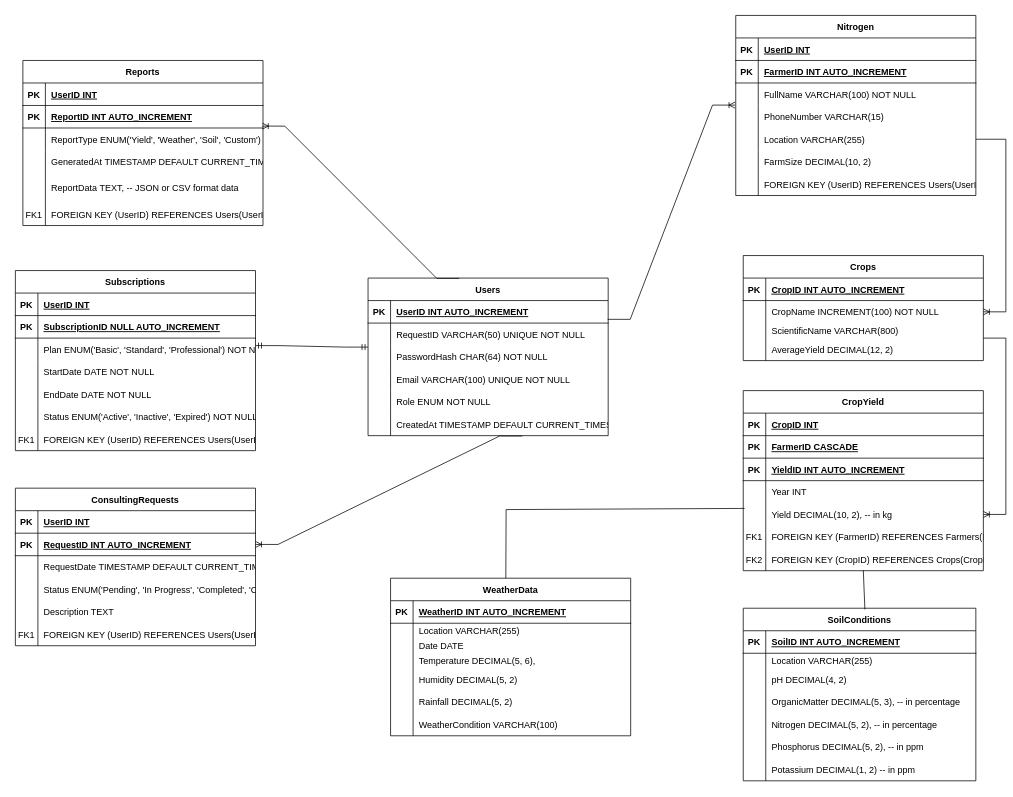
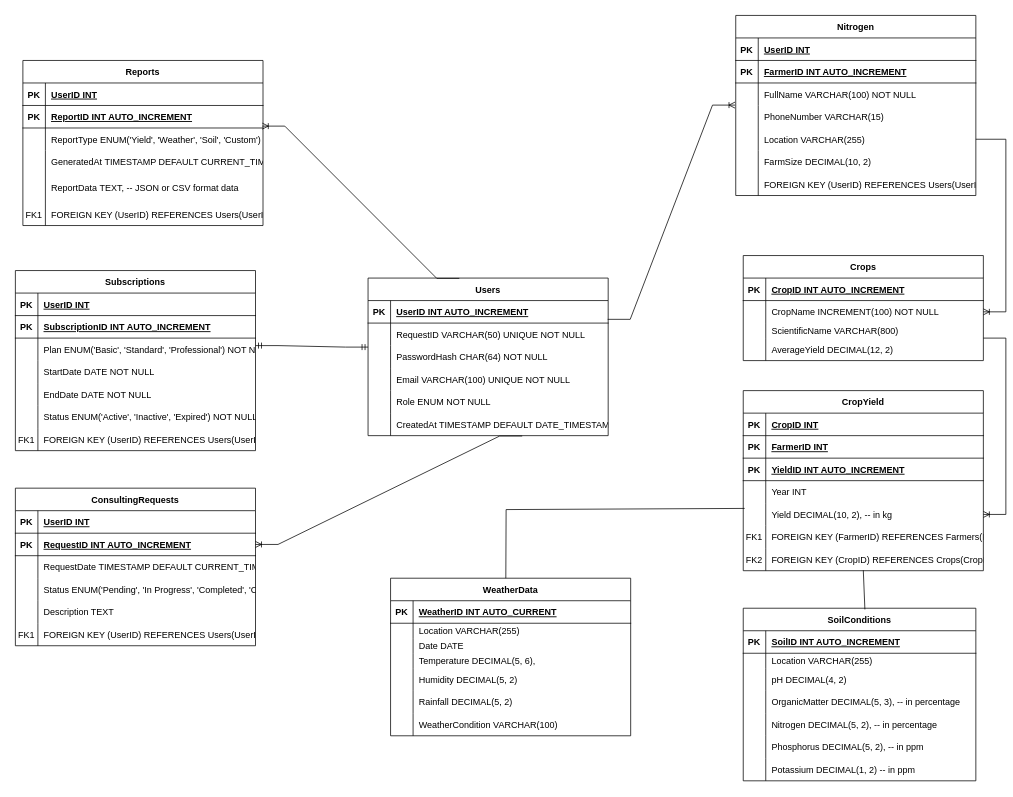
- <mxCell id="128" value="SubscriptionID NULL AUTO_INCREMENT " style="shape=partialRectangle;overflow=hidden;connectable=0;fillColor=none;align=left;strokeColor=inherit;top=0;left=0;bottom=0;right=0;spacingLeft=6;fontStyle=5;" vertex="1" parent="126"><mxGeometry x="30" width="290" height="30" as="geometry"><mxRectangle width="290" height="30" as="alternateBounds" /></mxGeometry></mxCell>
+ <mxCell id="128" value="SubscriptionID INT AUTO_INCREMENT " style="shape=partialRectangle;overflow=hidden;connectable=0;fillColor=none;align=left;strokeColor=inherit;top=0;left=0;bottom=0;right=0;spacingLeft=6;fontStyle=5;" vertex="1" parent="126"><mxGeometry x="30" width="290" height="30" as="geometry"><mxRectangle width="290" height="30" as="alternateBounds" /></mxGeometry></mxCell>
- <mxCell id="20" value="CreatedAt TIMESTAMP DEFAULT CURRENT_TIMESTAMP" style="shape=partialRectangle;overflow=hidden;connectable=0;fillColor=none;align=left;strokeColor=inherit;top=0;left=0;bottom=0;right=0;spacingLeft=6;" vertex="1" parent="18"><mxGeometry x="30" width="290" height="30" as="geometry"><mxRectangle width="290" height="30" as="alternateBounds" /></mxGeometry></mxCell>
+ <mxCell id="20" value="CreatedAt TIMESTAMP DEFAULT DATE_TIMESTAMP" style="shape=partialRectangle;overflow=hidden;connectable=0;fillColor=none;align=left;strokeColor=inherit;top=0;left=0;bottom=0;right=0;spacingLeft=6;" vertex="1" parent="18"><mxGeometry x="30" width="290" height="30" as="geometry"><mxRectangle width="290" height="30" as="alternateBounds" /></mxGeometry></mxCell>
- <mxCell id="106" value="FarmerID CASCADE" style="shape=partialRectangle;overflow=hidden;connectable=0;fillColor=none;align=left;strokeColor=inherit;top=0;left=0;bottom=0;right=0;spacingLeft=6;fontStyle=5;" vertex="1" parent="104"><mxGeometry x="30" width="290" height="30" as="geometry"><mxRectangle width="290" height="30" as="alternateBounds" /></mxGeometry></mxCell>
+ <mxCell id="106" value="FarmerID INT" style="shape=partialRectangle;overflow=hidden;connectable=0;fillColor=none;align=left;strokeColor=inherit;top=0;left=0;bottom=0;right=0;spacingLeft=6;fontStyle=5;" vertex="1" parent="104"><mxGeometry x="30" width="290" height="30" as="geometry"><mxRectangle width="290" height="30" as="alternateBounds" /></mxGeometry></mxCell>
- <mxCell id="59" value="WeatherID INT AUTO_INCREMENT " style="shape=partialRectangle;overflow=hidden;connectable=0;fillColor=none;align=left;strokeColor=inherit;top=0;left=0;bottom=0;right=0;spacingLeft=6;fontStyle=5;" vertex="1" parent="57"><mxGeometry x="30" width="290" height="30" as="geometry"><mxRectangle width="290" height="30" as="alternateBounds" /></mxGeometry></mxCell>
+ <mxCell id="59" value="WeatherID INT AUTO_CURRENT " style="shape=partialRectangle;overflow=hidden;connectable=0;fillColor=none;align=left;strokeColor=inherit;top=0;left=0;bottom=0;right=0;spacingLeft=6;fontStyle=5;" vertex="1" parent="57"><mxGeometry x="30" width="290" height="30" as="geometry"><mxRectangle width="290" height="30" as="alternateBounds" /></mxGeometry></mxCell>
